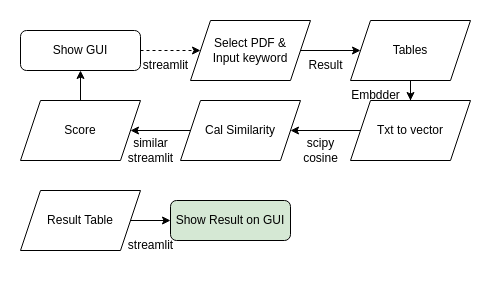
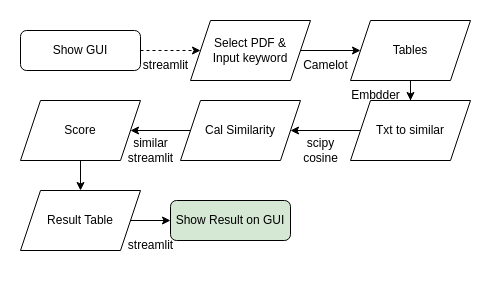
- <mxCell id="8" value="Result" style="text;html=1;align=center;verticalAlign=middle;resizable=0;points=[];autosize=1;strokeColor=none;fillColor=none;" vertex="1" parent="1"><mxGeometry x="290" y="50" width="70" height="30" as="geometry" /></mxCell>
+ <mxCell id="8" value="Camelot" style="text;html=1;align=center;verticalAlign=middle;resizable=0;points=[];autosize=1;strokeColor=none;fillColor=none;" vertex="1" parent="1"><mxGeometry x="290" y="50" width="70" height="30" as="geometry" /></mxCell>
- <mxCell id="13" value="" style="edgeStyle=orthogonalEdgeStyle;rounded=0;orthogonalLoop=1;jettySize=auto;html=1;" edge="1" parent="1" source="14" target="3"><mxGeometry relative="1" as="geometry" /></mxCell>
+ <mxCell id="13" value="" style="edgeStyle=orthogonalEdgeStyle;rounded=0;orthogonalLoop=1;jettySize=auto;html=1;" edge="1" parent="1" source="14" target="16"><mxGeometry relative="1" as="geometry" /></mxCell>
- <mxCell id="10" value="Txt to vector" style="shape=parallelogram;perimeter=parallelogramPerimeter;whiteSpace=wrap;html=1;fixedSize=1;" vertex="1" parent="1"><mxGeometry x="350" y="100" width="120" height="60" as="geometry" /></mxCell>
+ <mxCell id="10" value="Txt to similar" style="shape=parallelogram;perimeter=parallelogramPerimeter;whiteSpace=wrap;html=1;fixedSize=1;" vertex="1" parent="1"><mxGeometry x="350" y="100" width="120" height="60" as="geometry" /></mxCell>
